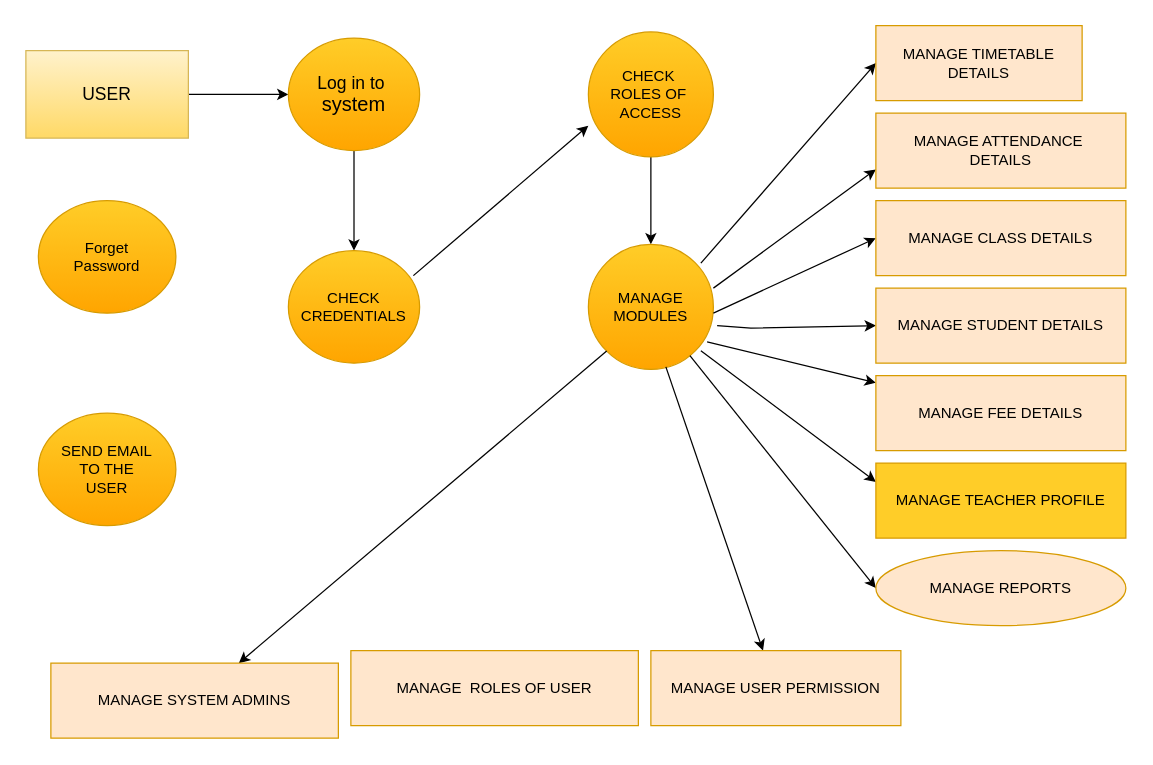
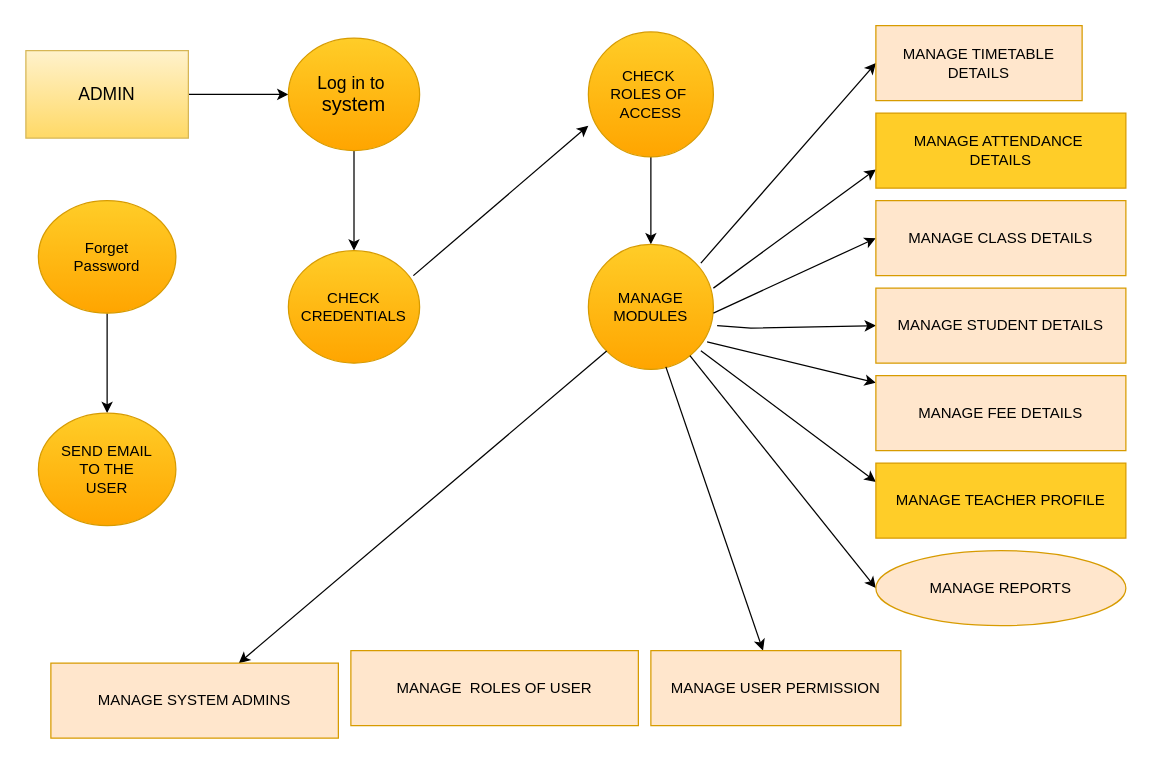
- <mxCell id="3" value="&lt;font style=&quot;font-size: 14px;&quot;&gt;USER&lt;/font&gt;" style="rounded=0;whiteSpace=wrap;html=1;fillColor=#fff2cc;gradientColor=#ffd966;strokeColor=#d6b656;" vertex="1" parent="1"><mxGeometry x="20" y="40" width="130" height="70" as="geometry" /></mxCell>
+ <mxCell id="3" value="&lt;font style=&quot;font-size: 14px;&quot;&gt;ADMIN&lt;/font&gt;" style="rounded=0;whiteSpace=wrap;html=1;fillColor=#fff2cc;gradientColor=#ffd966;strokeColor=#d6b656;" vertex="1" parent="1"><mxGeometry x="20" y="40" width="130" height="70" as="geometry" /></mxCell>
- <mxCell id="17" value="MANAGE ATTENDANCE&amp;nbsp;&lt;div&gt;DETAILS&lt;/div&gt;" style="rounded=0;whiteSpace=wrap;html=1;fillColor=#ffe6cc;strokeColor=#d79b00;" vertex="1" parent="1"><mxGeometry x="700" y="90" width="200" height="60" as="geometry" /></mxCell>
+ <mxCell id="17" value="MANAGE ATTENDANCE&amp;nbsp;&lt;div&gt;DETAILS&lt;/div&gt;" style="rounded=0;whiteSpace=wrap;html=1;fillColor=#ffcd28;strokeColor=#d79b00;" vertex="1" parent="1"><mxGeometry x="700" y="90" width="200" height="60" as="geometry" /></mxCell>
+ <mxCell id="11" value="" style="edgeStyle=orthogonalEdgeStyle;rounded=0;orthogonalLoop=1;jettySize=auto;html=1;" edge="1" parent="1" source="12" target="13"><mxGeometry relative="1" as="geometry" /></mxCell>
